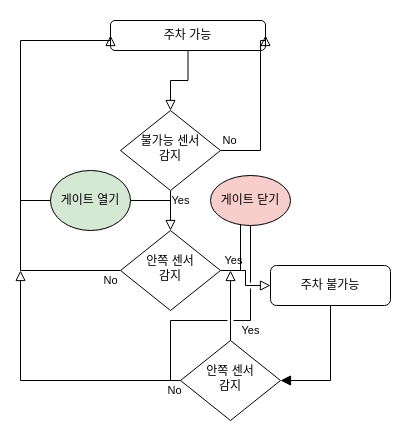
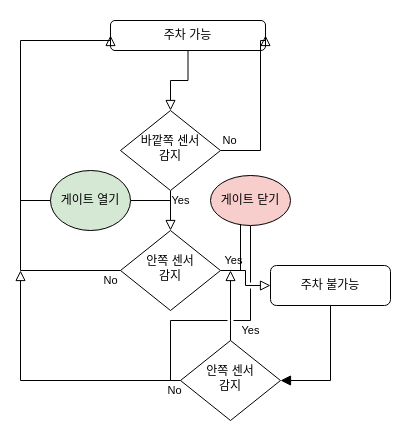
- <mxCell id="6" value="불가능 센서&lt;div&gt;감지&lt;/div&gt;" style="rhombus;whiteSpace=wrap;html=1;shadow=0;fontFamily=Helvetica;fontSize=12;align=center;strokeWidth=1;spacing=6;spacingTop=-4;" parent="1" vertex="1"><mxGeometry x="120" y="110" width="100" height="80" as="geometry" /></mxCell>
+ <mxCell id="6" value="바깥쪽 센서&lt;div&gt;감지&lt;/div&gt;" style="rhombus;whiteSpace=wrap;html=1;shadow=0;fontFamily=Helvetica;fontSize=12;align=center;strokeWidth=1;spacing=6;spacingTop=-4;" parent="1" vertex="1"><mxGeometry x="120" y="110" width="100" height="80" as="geometry" /></mxCell>
